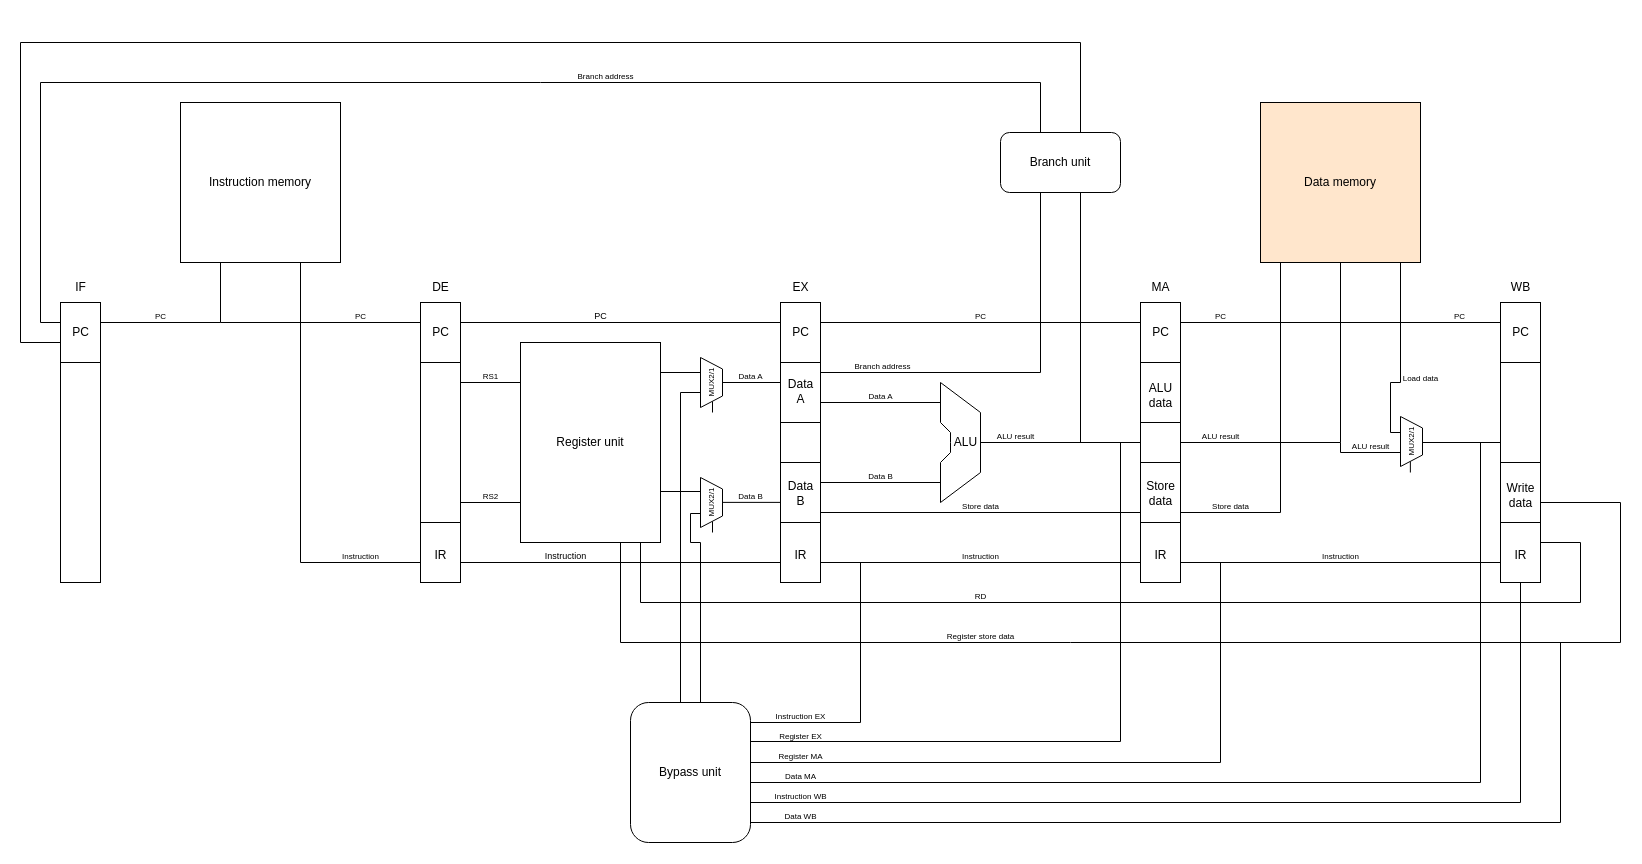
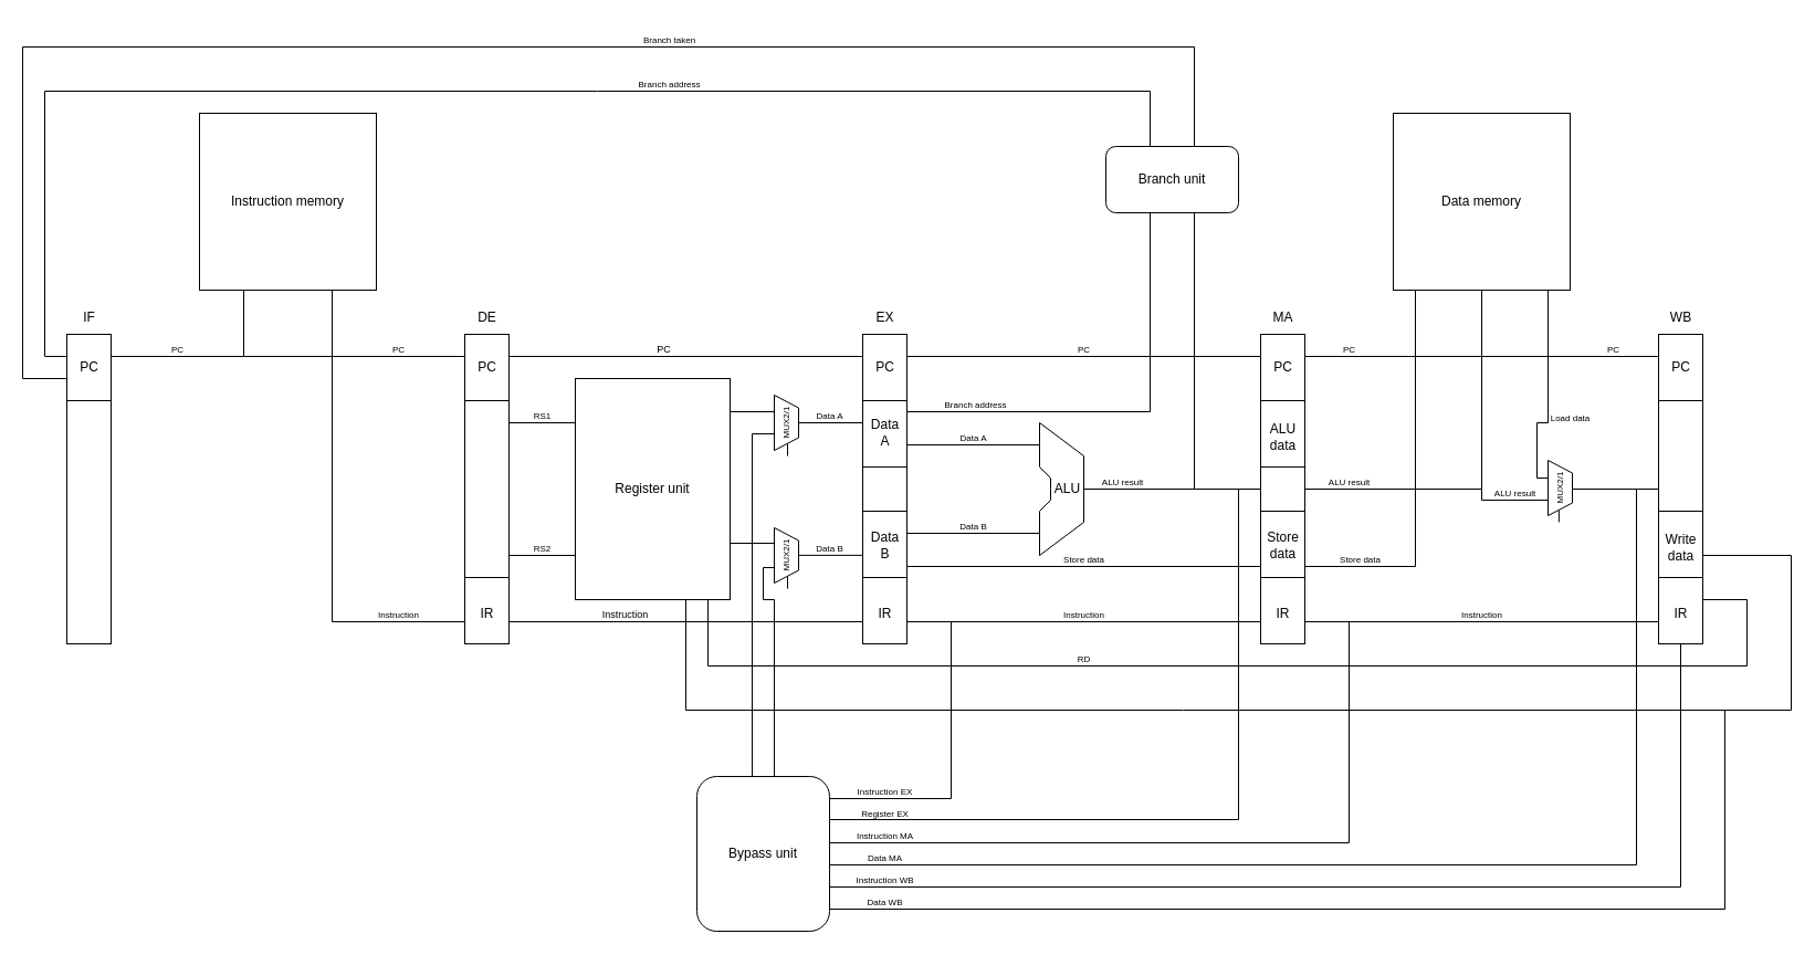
+ <mxCell id="50" value="&lt;font style=&quot;font-size: 8px;&quot;&gt;Branch taken&lt;/font&gt;" style="text;html=1;align=center;verticalAlign=middle;resizable=0;points=[];autosize=1;strokeColor=none;fillColor=none;" parent="1" vertex="1"><mxGeometry x="570" y="20" width="70" height="30" as="geometry" /></mxCell>
- <mxCell id="8" value="Data memory" style="rounded=0;whiteSpace=wrap;html=1;fillColor=#ffe6cc;" parent="1" vertex="1"><mxGeometry x="1260" y="102" width="160" height="160" as="geometry" /></mxCell>
+ <mxCell id="8" value="Data memory" style="rounded=0;whiteSpace=wrap;html=1;" parent="1" vertex="1"><mxGeometry x="1260" y="102" width="160" height="160" as="geometry" /></mxCell>
- <mxCell id="86" value="&lt;font style=&quot;font-size: 8px;&quot;&gt;Register store data&lt;/font&gt;" style="text;html=1;align=center;verticalAlign=middle;resizable=0;points=[];autosize=1;strokeColor=none;fillColor=none;" parent="1" vertex="1"><mxGeometry x="935" y="620" width="90" height="30" as="geometry" /></mxCell>
- <mxCell id="90" value="&lt;font style=&quot;font-size: 8px;&quot;&gt;Register MA&lt;/font&gt;" style="text;html=1;align=center;verticalAlign=middle;resizable=0;points=[];autosize=1;strokeColor=none;fillColor=none;" parent="1" vertex="1"><mxGeometry x="765" y="740" width="70" height="30" as="geometry" /></mxCell>
+ <mxCell id="90" value="&lt;font style=&quot;font-size: 8px;&quot;&gt;Instruction MA&lt;/font&gt;" style="text;html=1;align=center;verticalAlign=middle;resizable=0;points=[];autosize=1;strokeColor=none;fillColor=none;" parent="1" vertex="1"><mxGeometry x="765" y="740" width="70" height="30" as="geometry" /></mxCell>
